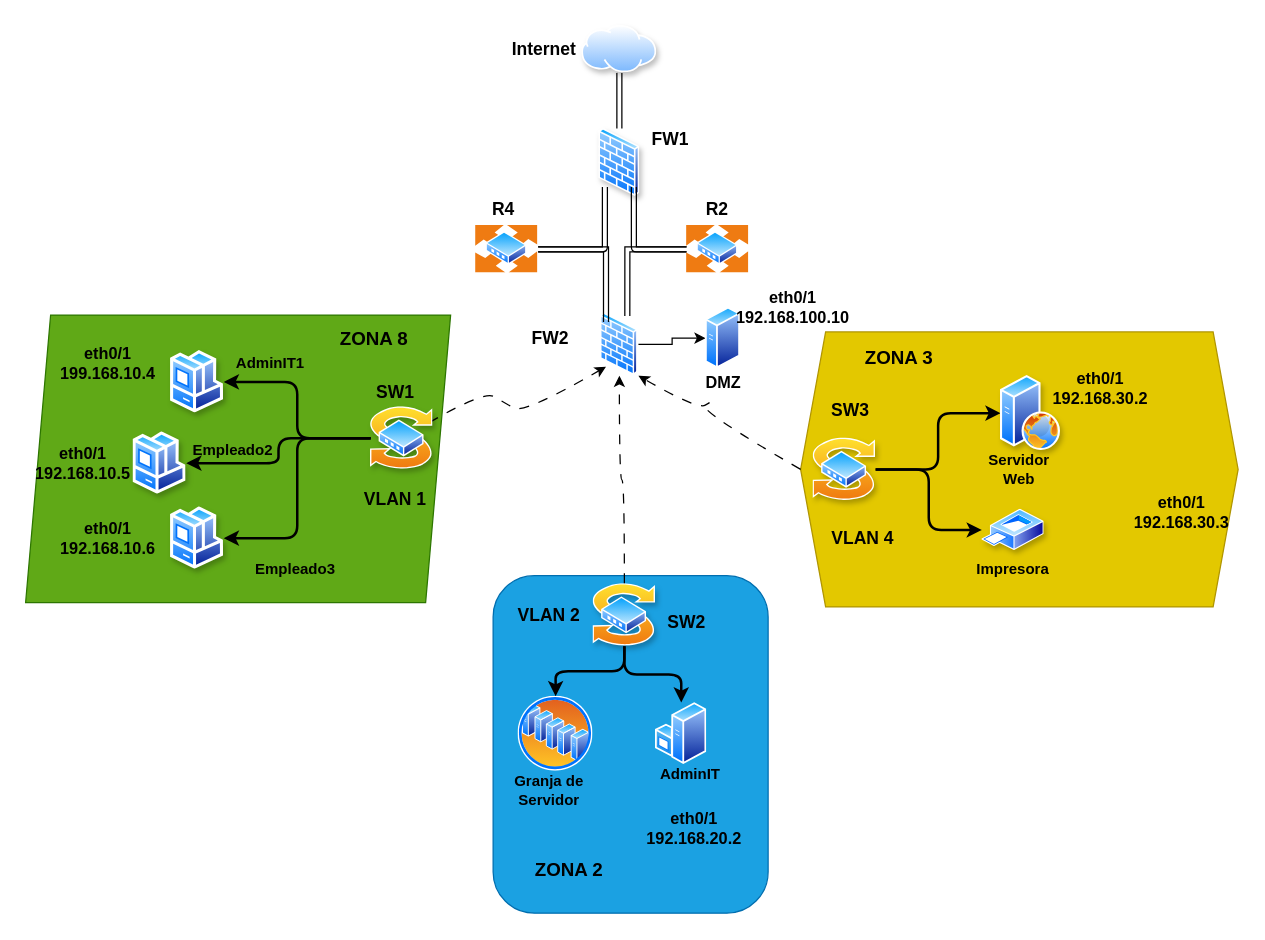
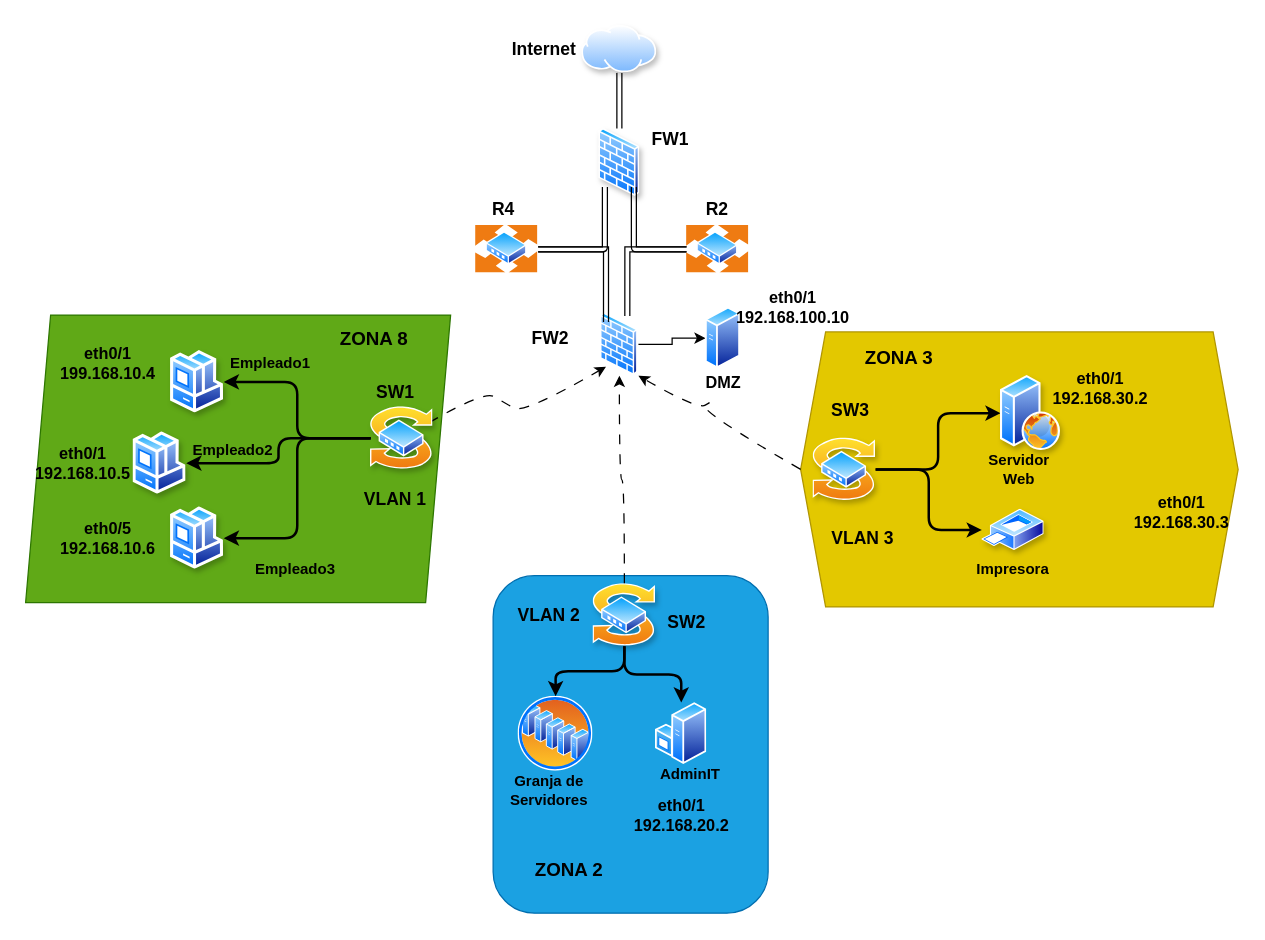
- <mxCell id="37" value="AdminIT1" style="text;strokeColor=none;align=center;fillColor=none;html=1;verticalAlign=middle;whiteSpace=wrap;rounded=0;fontStyle=1" vertex="1" parent="1"><mxGeometry x="186" y="275" width="60" height="30" as="geometry" /></mxCell>
+ <mxCell id="37" value="Empleado1" style="text;strokeColor=none;align=center;fillColor=none;html=1;verticalAlign=middle;whiteSpace=wrap;rounded=0;fontStyle=1" vertex="1" parent="1"><mxGeometry x="186" y="275" width="60" height="30" as="geometry" /></mxCell>
- <mxCell id="53" value="eth0/1 192.168.10.6" style="text;strokeColor=none;align=center;fillColor=none;html=1;verticalAlign=middle;whiteSpace=wrap;rounded=0;fontColor=default;fontStyle=1;fontSize=13;" vertex="1" parent="1"><mxGeometry x="46" y="415" width="80" height="30" as="geometry" /></mxCell>
+ <mxCell id="53" value="eth0/5 192.168.10.6" style="text;strokeColor=none;align=center;fillColor=none;html=1;verticalAlign=middle;whiteSpace=wrap;rounded=0;fontColor=default;fontStyle=1;fontSize=13;" vertex="1" parent="1"><mxGeometry x="46" y="415" width="80" height="30" as="geometry" /></mxCell>
- <mxCell id="50" value="VLAN 4" style="text;strokeColor=none;align=center;fillColor=none;html=1;verticalAlign=middle;whiteSpace=wrap;rounded=0;fontColor=default;fontSize=14;fontStyle=1" vertex="1" parent="1"><mxGeometry x="660" y="420" width="60" height="20" as="geometry" /></mxCell>
+ <mxCell id="50" value="VLAN 3" style="text;strokeColor=none;align=center;fillColor=none;html=1;verticalAlign=middle;whiteSpace=wrap;rounded=0;fontColor=default;fontSize=14;fontStyle=1" vertex="1" parent="1"><mxGeometry x="660" y="420" width="60" height="20" as="geometry" /></mxCell>
- <mxCell id="47" value="Granja de Servidor" style="text;align=center;html=1;verticalAlign=middle;whiteSpace=wrap;rounded=0;fontStyle=1" vertex="1" parent="1"><mxGeometry x="394" y="616.5" width="90" height="30" as="geometry" /></mxCell>
+ <mxCell id="47" value="Granja de Servidores" style="text;align=center;html=1;verticalAlign=middle;whiteSpace=wrap;rounded=0;fontStyle=1" vertex="1" parent="1"><mxGeometry x="394" y="616.5" width="90" height="30" as="geometry" /></mxCell>
- <mxCell id="56" value="eth0/1 192.168.20.2" style="text;strokeColor=none;align=center;fillColor=none;html=1;verticalAlign=middle;whiteSpace=wrap;rounded=0;fontColor=default;fontStyle=1;fontSize=13;" vertex="1" parent="1"><mxGeometry x="514.5" y="646.5" width="80" height="30" as="geometry" /></mxCell>
+ <mxCell id="56" value="eth0/1 192.168.20.2" style="text;strokeColor=none;align=center;fillColor=none;html=1;verticalAlign=middle;whiteSpace=wrap;rounded=0;fontColor=default;fontStyle=1;fontSize=13;" vertex="1" parent="1"><mxGeometry x="504.5" y="636.5" width="80" height="30" as="geometry" /></mxCell>
